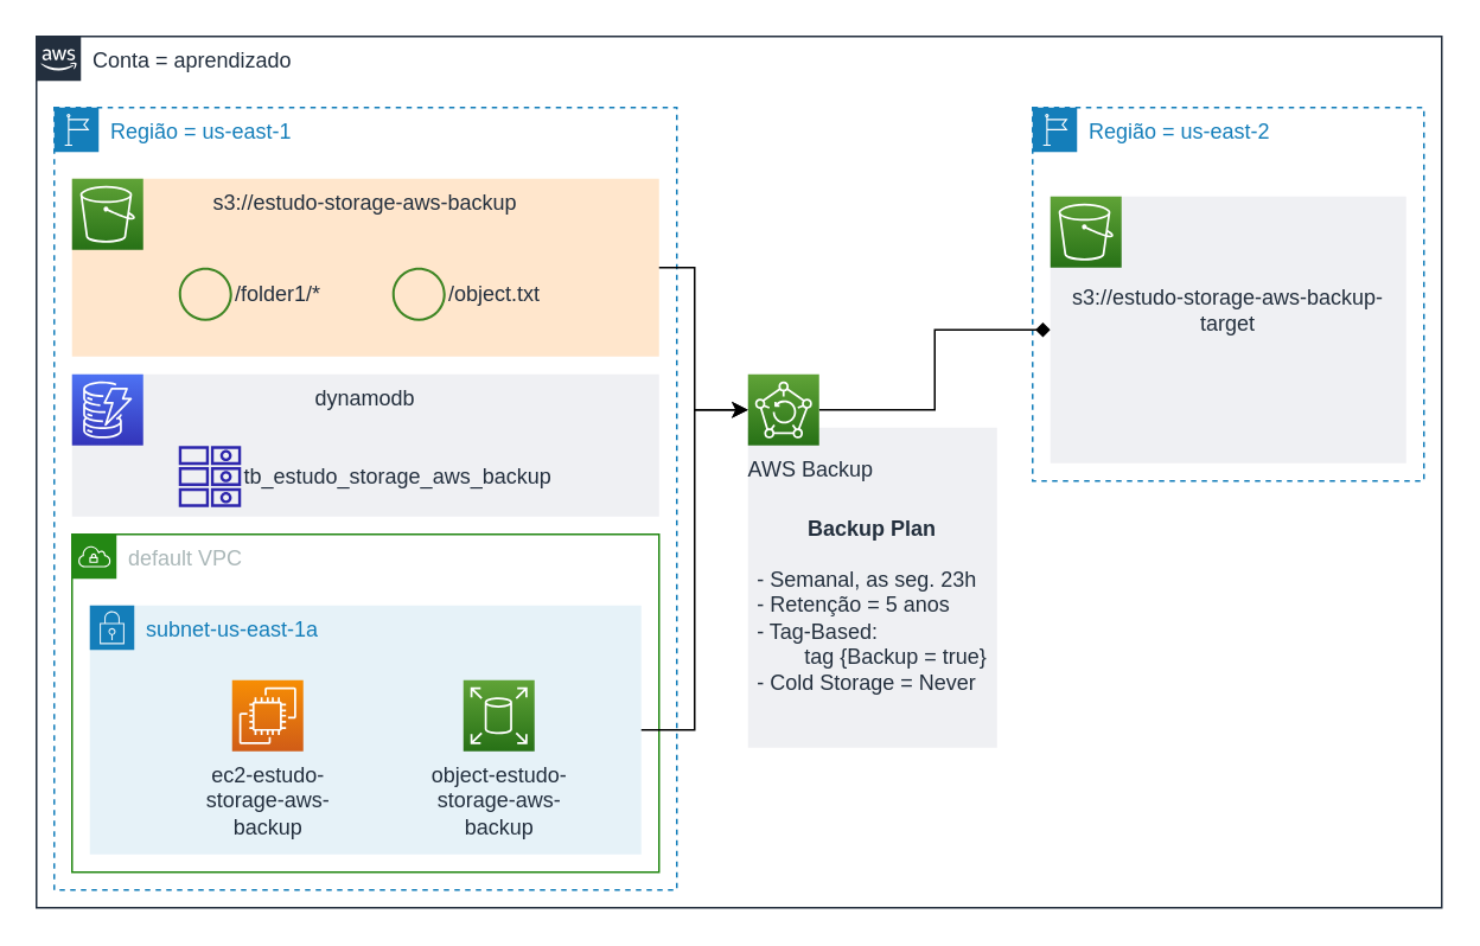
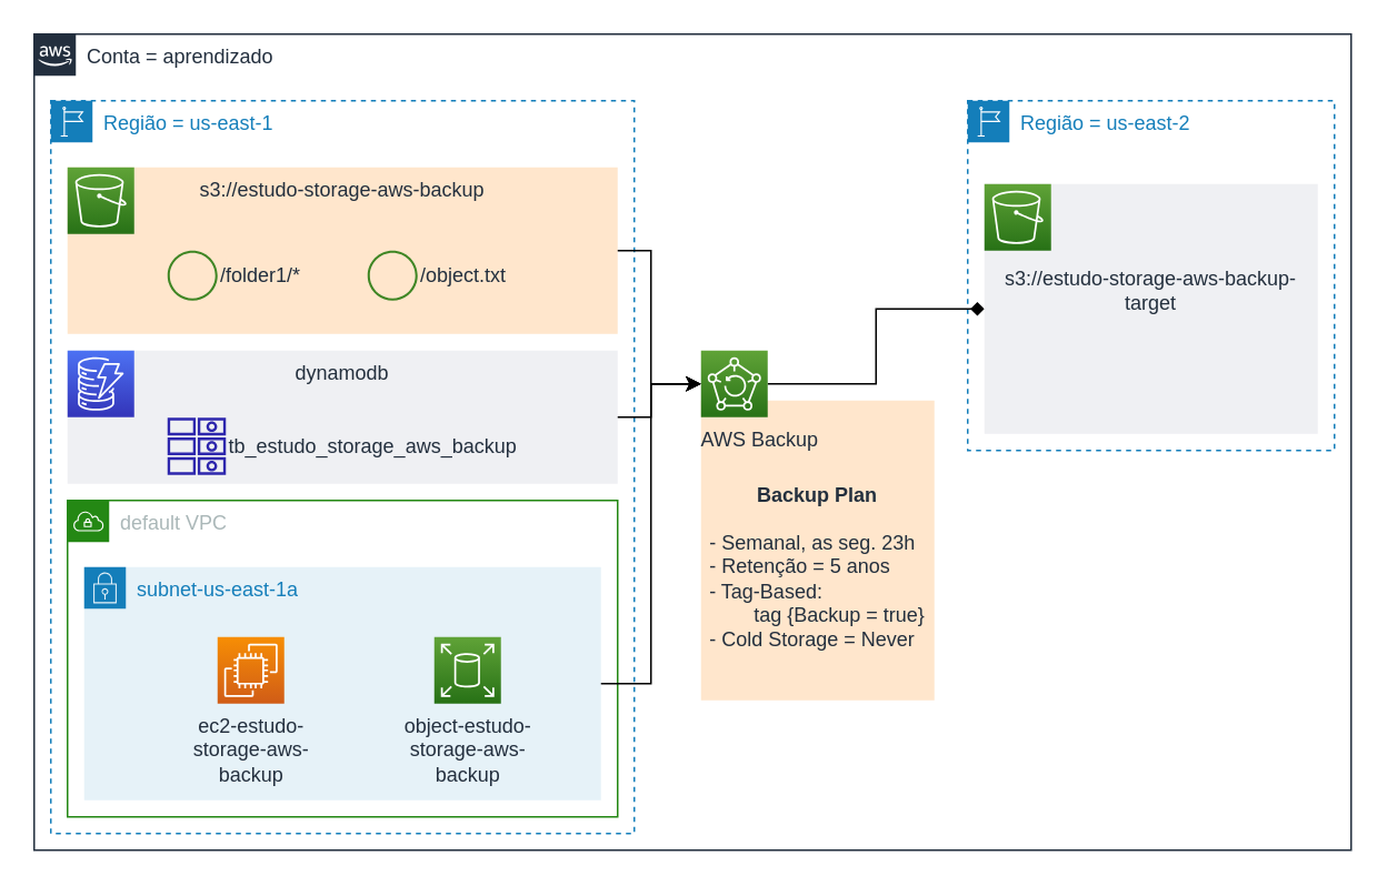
+ <mxCell id="20" style="edgeStyle=orthogonalEdgeStyle;rounded=0;orthogonalLoop=1;jettySize=auto;html=1;entryX=0;entryY=0.5;entryDx=0;entryDy=0;entryPerimeter=0;" edge="1" parent="2" source="8" target="18"><mxGeometry relative="1" as="geometry"><Array as="points"><mxPoint x="370" y="230" /><mxPoint x="370" y="210" /></Array></mxGeometry></mxCell>
- <mxCell id="16" value="&lt;br&gt;&lt;br&gt;&lt;br&gt;&lt;b&gt;Backup Plan&lt;br&gt;&lt;/b&gt;&lt;br&gt;&lt;div style=&quot;text-align: left;&quot;&gt;&lt;span style=&quot;background-color: initial;&quot;&gt;- Semanal, as seg. 23h&lt;/span&gt;&lt;/div&gt;&lt;div style=&quot;text-align: left;&quot;&gt;&lt;span style=&quot;background-color: initial;&quot;&gt;- Retenção = 5 anos&lt;/span&gt;&lt;/div&gt;&lt;div style=&quot;text-align: left;&quot;&gt;&lt;span style=&quot;background-color: initial;&quot;&gt;- Tag-Based:&lt;/span&gt;&lt;/div&gt;&lt;div style=&quot;text-align: left;&quot;&gt;&lt;span style=&quot;background-color: initial;&quot;&gt;&amp;nbsp; &amp;nbsp; &amp;nbsp; &amp;nbsp; tag {Backup = true}&lt;/span&gt;&lt;/div&gt;&lt;div style=&quot;text-align: left;&quot;&gt;&lt;span style=&quot;background-color: initial;&quot;&gt;- Cold Storage = Never&lt;/span&gt;&lt;/div&gt;" style="fillColor=#EFF0F3;strokeColor=none;dashed=0;verticalAlign=top;fontStyle=0;fontColor=#232F3D;whiteSpace=wrap;html=1;" vertex="1" parent="2"><mxGeometry x="400" y="220" width="140" height="180" as="geometry" /></mxCell>
+ <mxCell id="16" value="&lt;br&gt;&lt;br&gt;&lt;br&gt;&lt;b&gt;Backup Plan&lt;br&gt;&lt;/b&gt;&lt;br&gt;&lt;div style=&quot;text-align: left;&quot;&gt;&lt;span style=&quot;background-color: initial;&quot;&gt;- Semanal, as seg. 23h&lt;/span&gt;&lt;/div&gt;&lt;div style=&quot;text-align: left;&quot;&gt;&lt;span style=&quot;background-color: initial;&quot;&gt;- Retenção = 5 anos&lt;/span&gt;&lt;/div&gt;&lt;div style=&quot;text-align: left;&quot;&gt;&lt;span style=&quot;background-color: initial;&quot;&gt;- Tag-Based:&lt;/span&gt;&lt;/div&gt;&lt;div style=&quot;text-align: left;&quot;&gt;&lt;span style=&quot;background-color: initial;&quot;&gt;&amp;nbsp; &amp;nbsp; &amp;nbsp; &amp;nbsp; tag {Backup = true}&lt;/span&gt;&lt;/div&gt;&lt;div style=&quot;text-align: left;&quot;&gt;&lt;span style=&quot;background-color: initial;&quot;&gt;- Cold Storage = Never&lt;/span&gt;&lt;/div&gt;" style="fillColor=#ffe6cc;strokeColor=none;dashed=0;verticalAlign=top;fontStyle=0;fontColor=#232F3D;whiteSpace=wrap;html=1;" vertex="1" parent="2"><mxGeometry x="400" y="220" width="140" height="180" as="geometry" /></mxCell>
